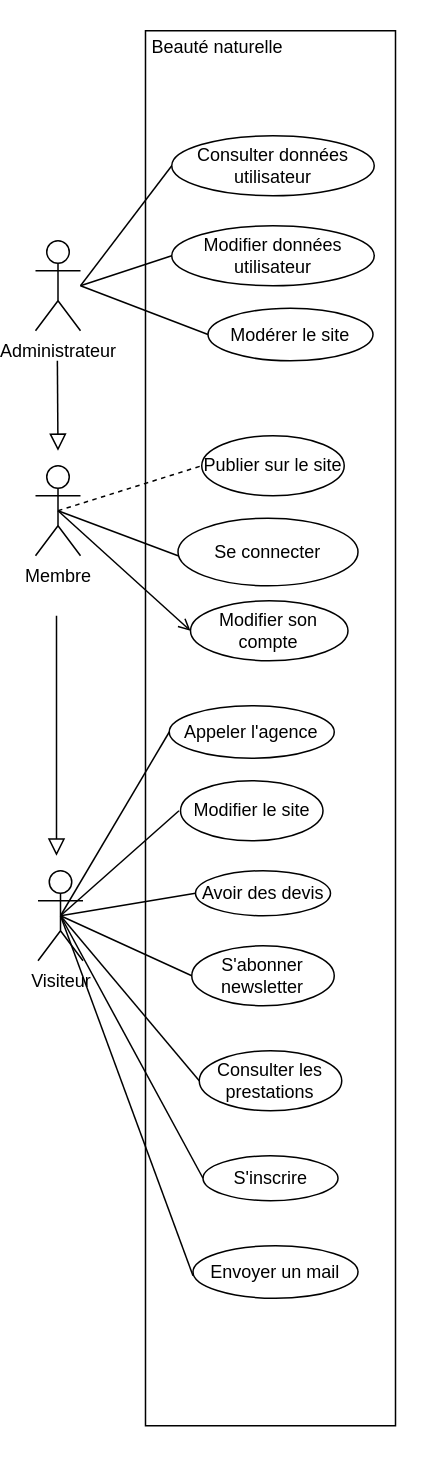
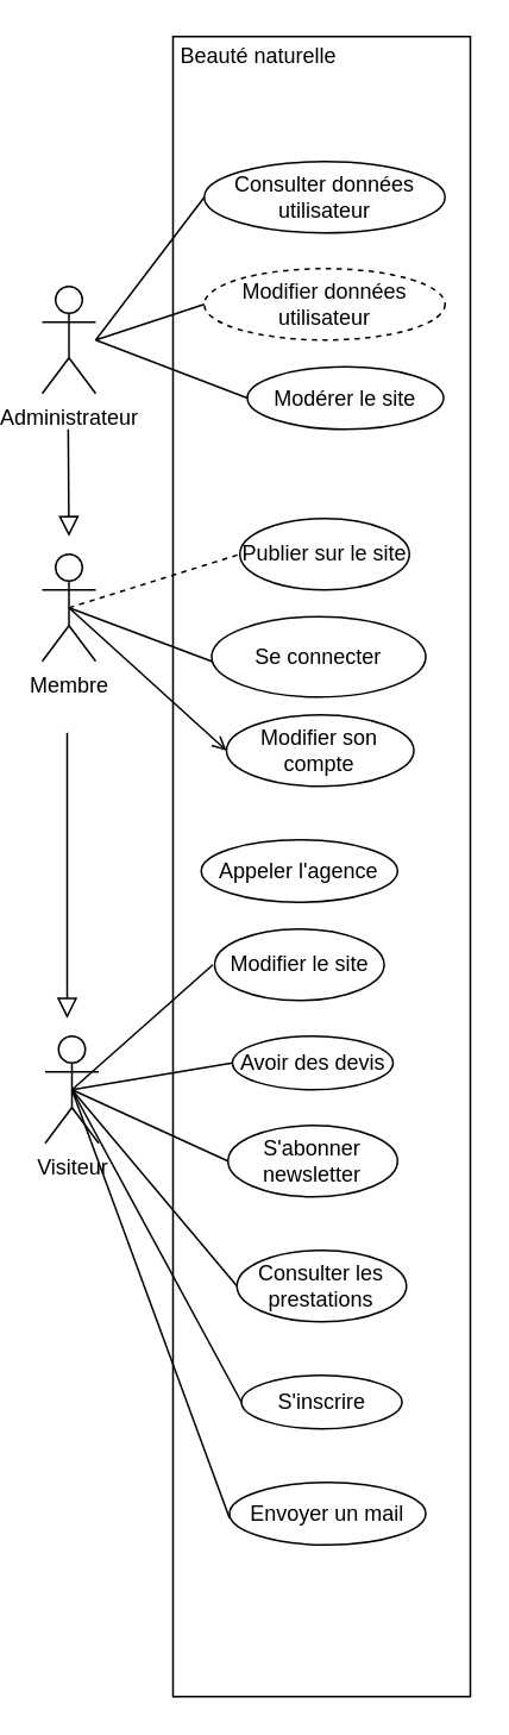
- <mxCell id="11" value="Modifier données utilisateur" style="ellipse;whiteSpace=wrap;html=1;" parent="1" vertex="1"><mxGeometry x="110.83" y="150" width="135" height="40" as="geometry" /></mxCell>
+ <mxCell id="11" value="Modifier données utilisateur" style="ellipse;whiteSpace=wrap;html=1;dashed=1;" parent="1" vertex="1"><mxGeometry x="110.83" y="150" width="135" height="40" as="geometry" /></mxCell>
- <mxCell id="22" value="" style="endArrow=none;html=1;entryX=0;entryY=0.5;entryDx=0;entryDy=0;exitX=0.5;exitY=0.5;exitDx=0;exitDy=0;exitPerimeter=0;" edge="1" parent="1" source="16" target="19"><mxGeometry width="50" height="50" relative="1" as="geometry"><mxPoint x="51.67" y="490" as="sourcePoint" /><mxPoint x="101.67" y="440" as="targetPoint" /></mxGeometry></mxCell>
